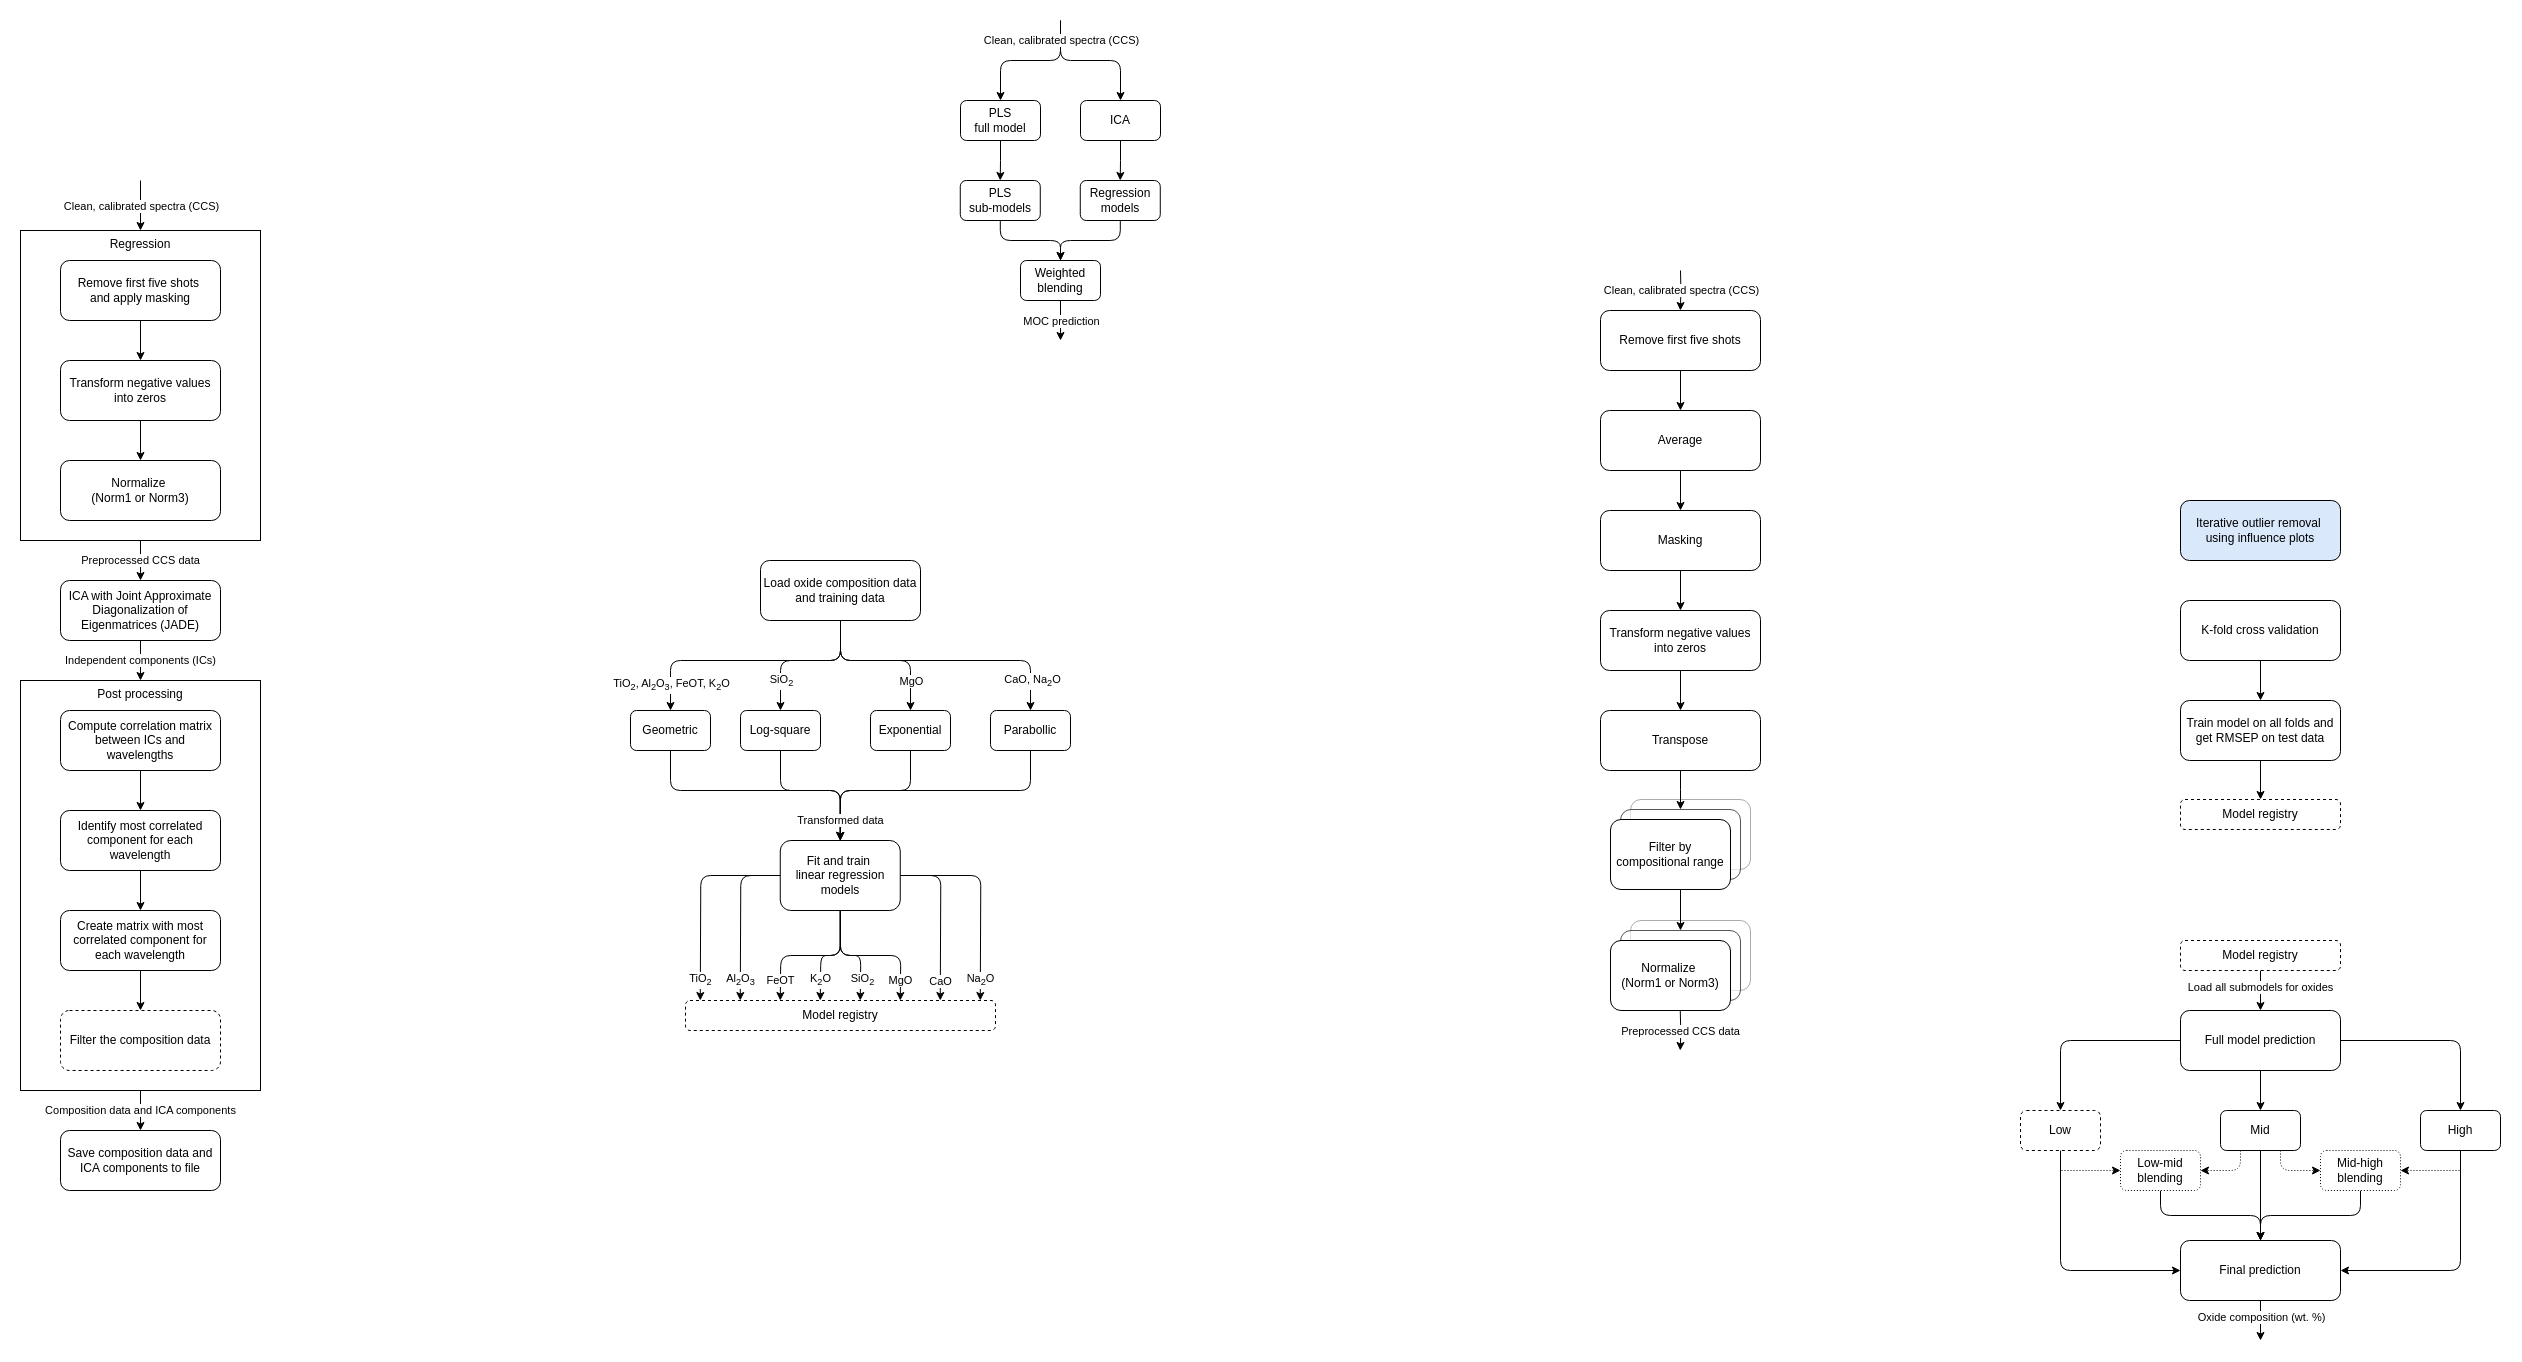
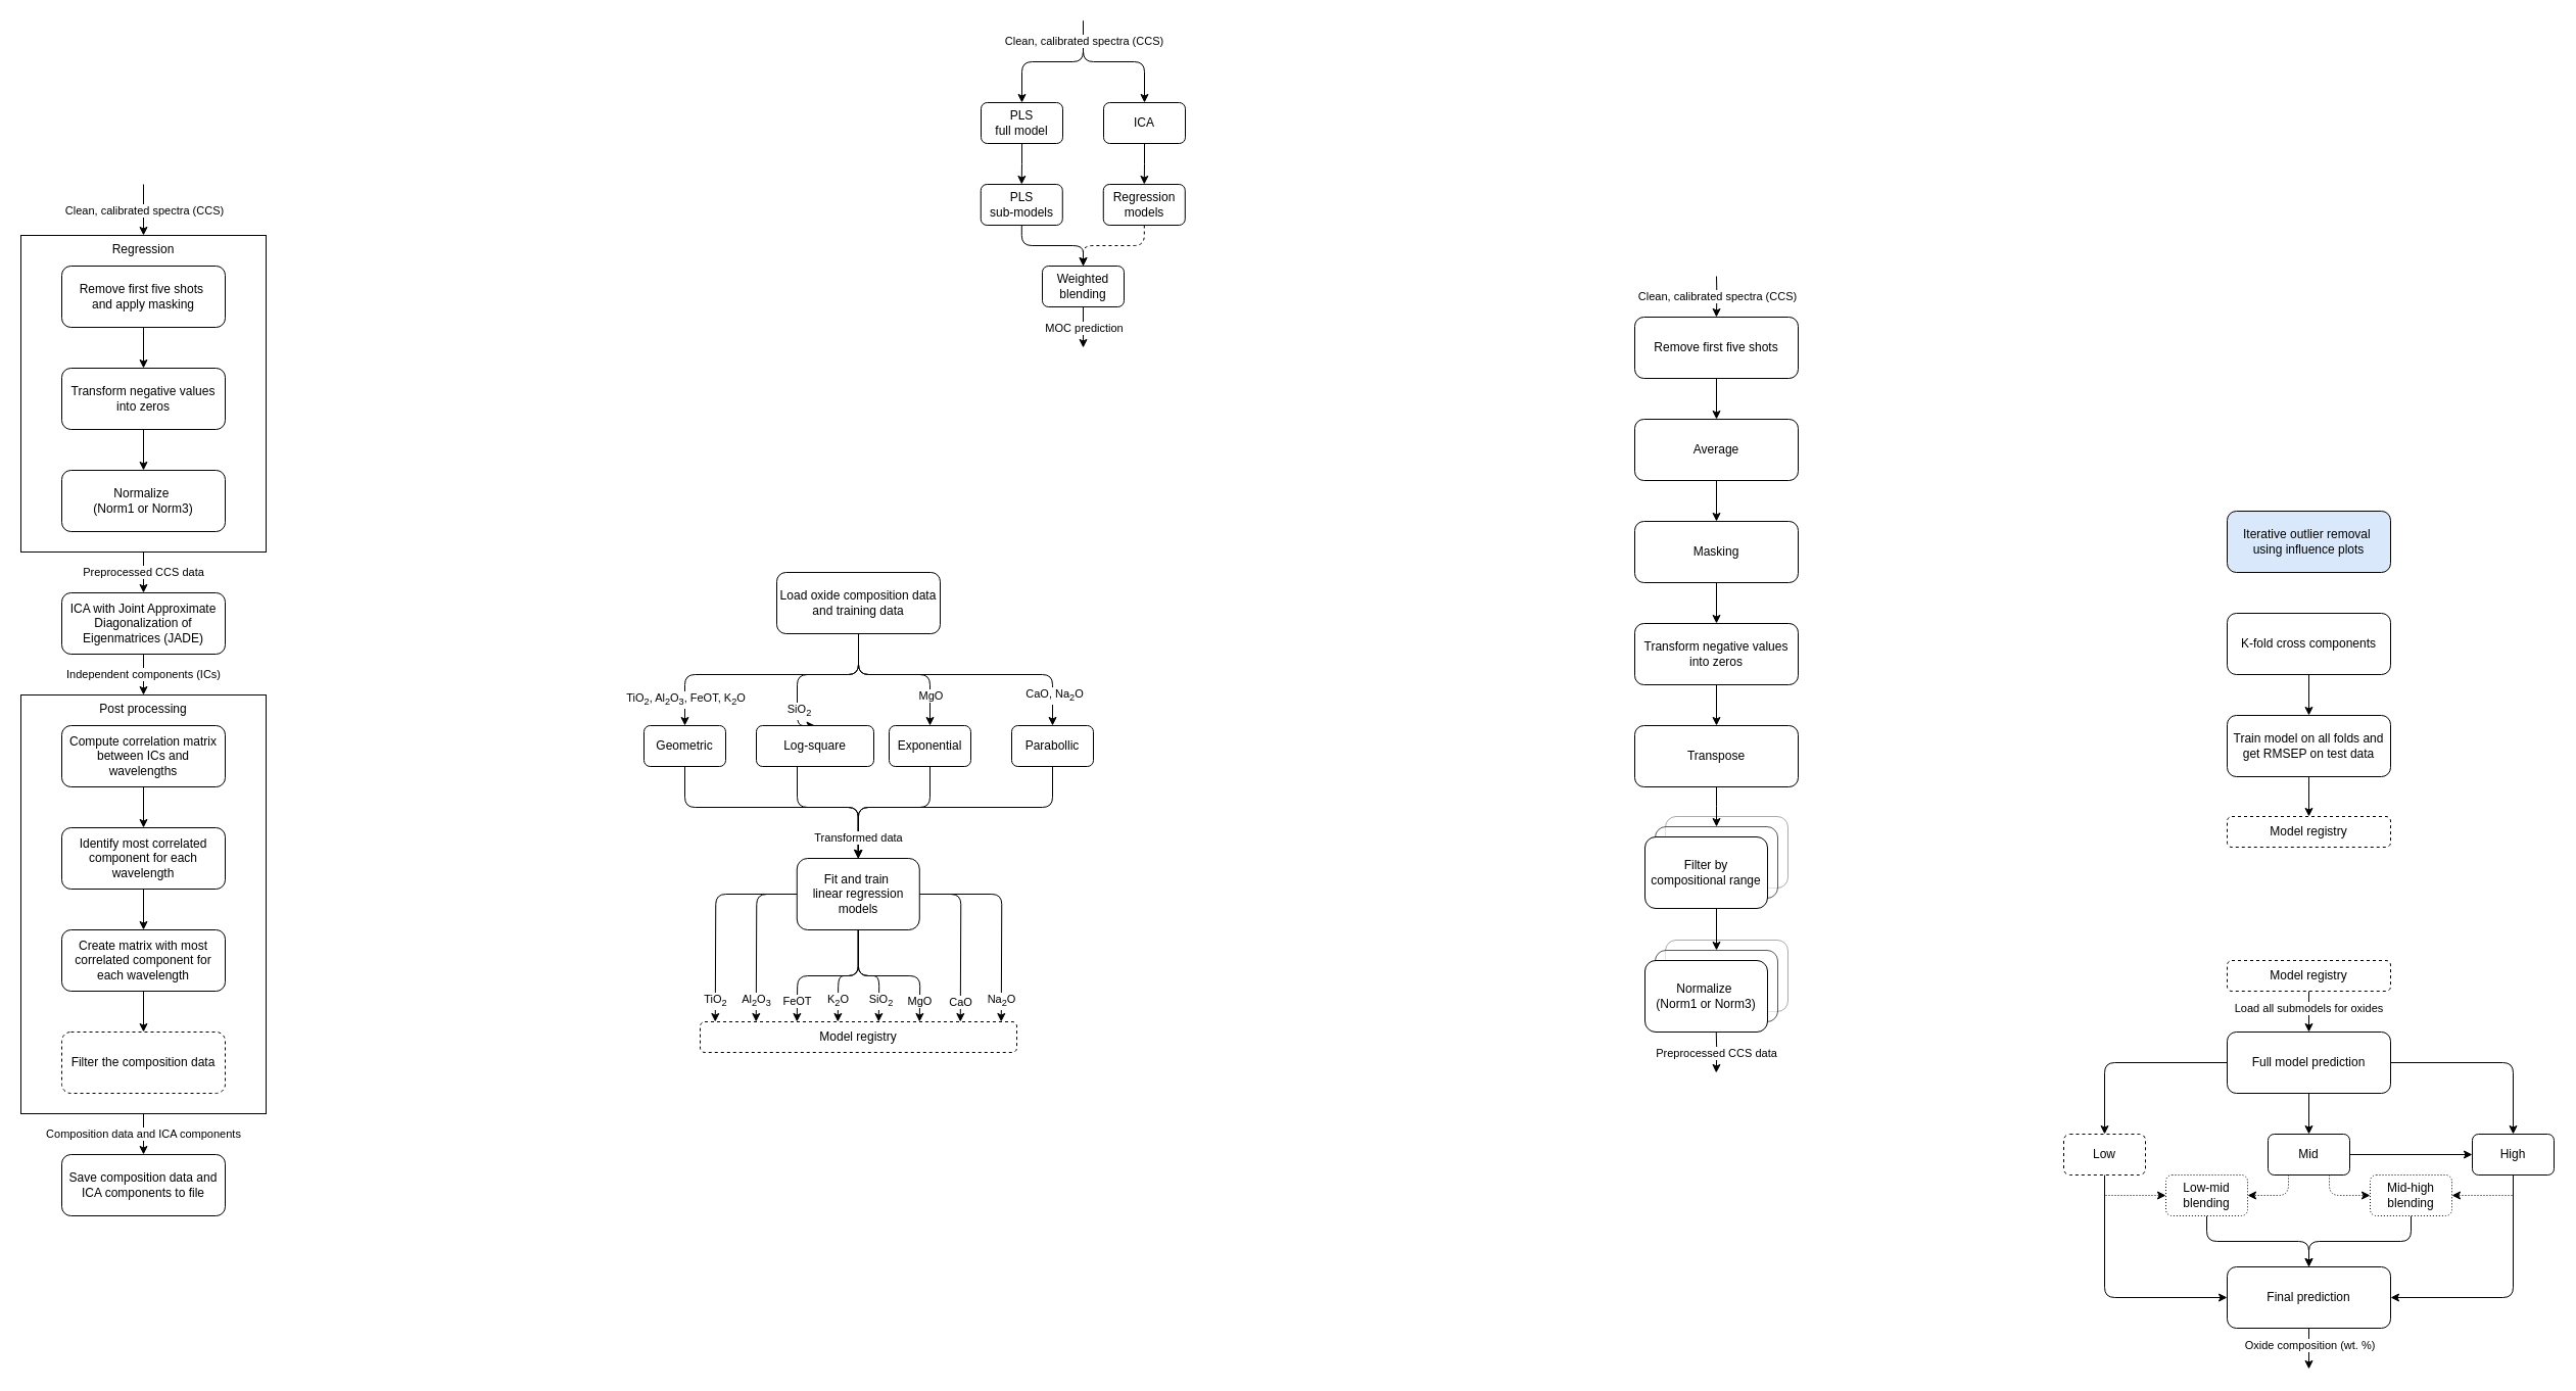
- <mxCell id="111" style="edgeStyle=orthogonalEdgeStyle;rounded=1;orthogonalLoop=1;jettySize=auto;html=1;entryX=0.5;entryY=0;entryDx=0;entryDy=0;curved=0;" edge="1" parent="1" source="112" target="121"><mxGeometry relative="1" as="geometry" /></mxCell>
+ <mxCell id="111" style="edgeStyle=orthogonalEdgeStyle;rounded=1;orthogonalLoop=1;jettySize=auto;html=1;entryX=0.5;entryY=0;entryDx=0;entryDy=0;curved=0;dashed=1;" edge="1" parent="1" source="112" target="121"><mxGeometry relative="1" as="geometry" /></mxCell>
- <mxCell id="81" value="K-fold cross validation" style="rounded=1;whiteSpace=wrap;html=1;" parent="1" vertex="1"><mxGeometry x="2180" y="600" width="160" height="60" as="geometry" /></mxCell>
+ <mxCell id="81" value="K-fold cross components" style="rounded=1;whiteSpace=wrap;html=1;" parent="1" vertex="1"><mxGeometry x="2180" y="600" width="160" height="60" as="geometry" /></mxCell>
- <mxCell id="51" value="Log-square" style="rounded=1;whiteSpace=wrap;html=1;" parent="1" vertex="1"><mxGeometry x="740" y="710" width="80" height="40" as="geometry" /></mxCell>
+ <mxCell id="51" value="Log-square" style="rounded=1;whiteSpace=wrap;html=1;" parent="1" vertex="1"><mxGeometry x="740" y="710" width="115" height="40" as="geometry" /></mxCell>
- <mxCell id="99" style="edgeStyle=orthogonalEdgeStyle;rounded=0;orthogonalLoop=1;jettySize=auto;html=1;entryX=0.5;entryY=0;entryDx=0;entryDy=0;" parent="1" source="100" target="108" edge="1"><mxGeometry relative="1" as="geometry" /></mxCell>
+ <mxCell id="99" style="edgeStyle=orthogonalEdgeStyle;rounded=0;orthogonalLoop=1;jettySize=auto;html=1;" parent="1" source="100" target="105" edge="1"><mxGeometry relative="1" as="geometry" /></mxCell>
